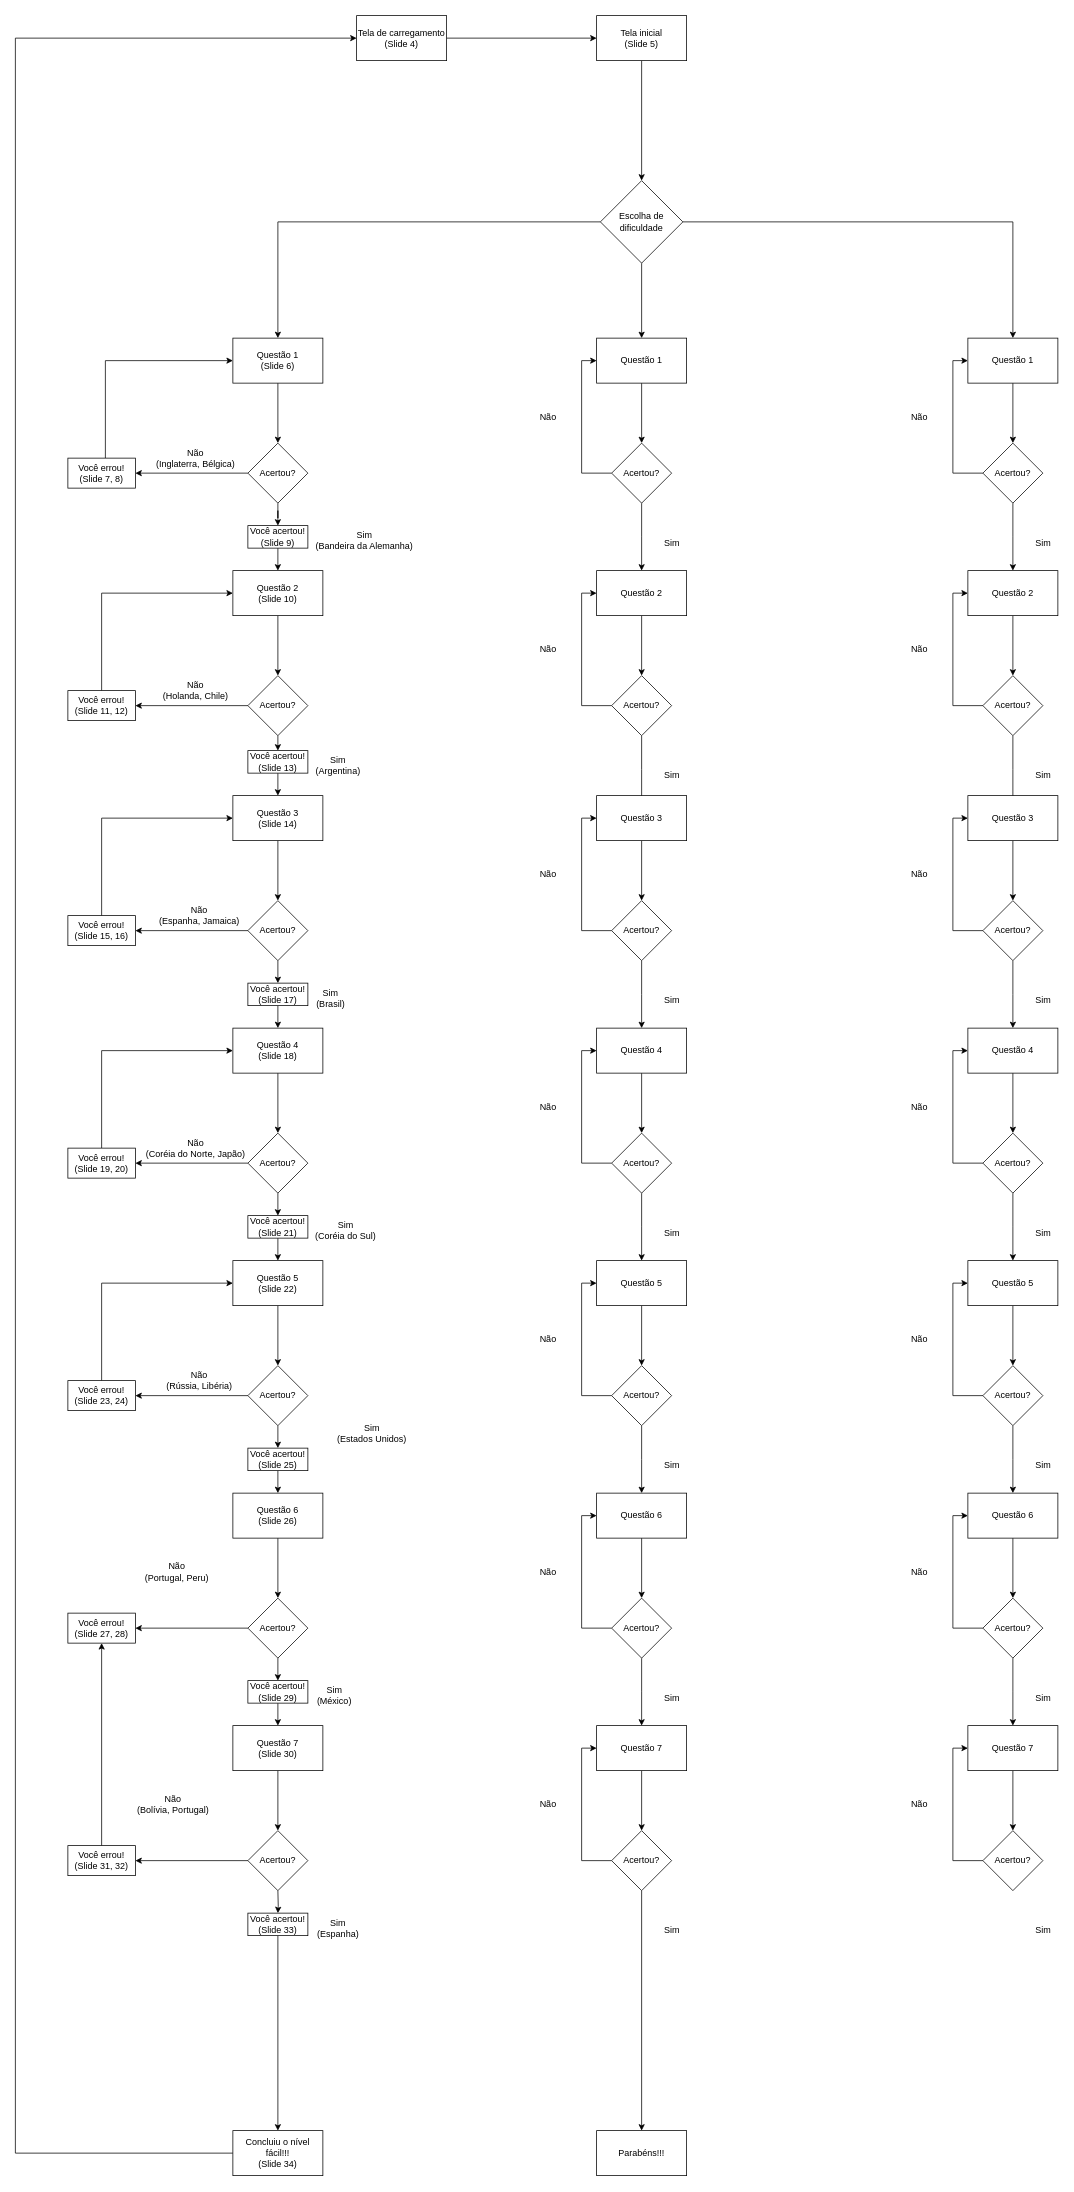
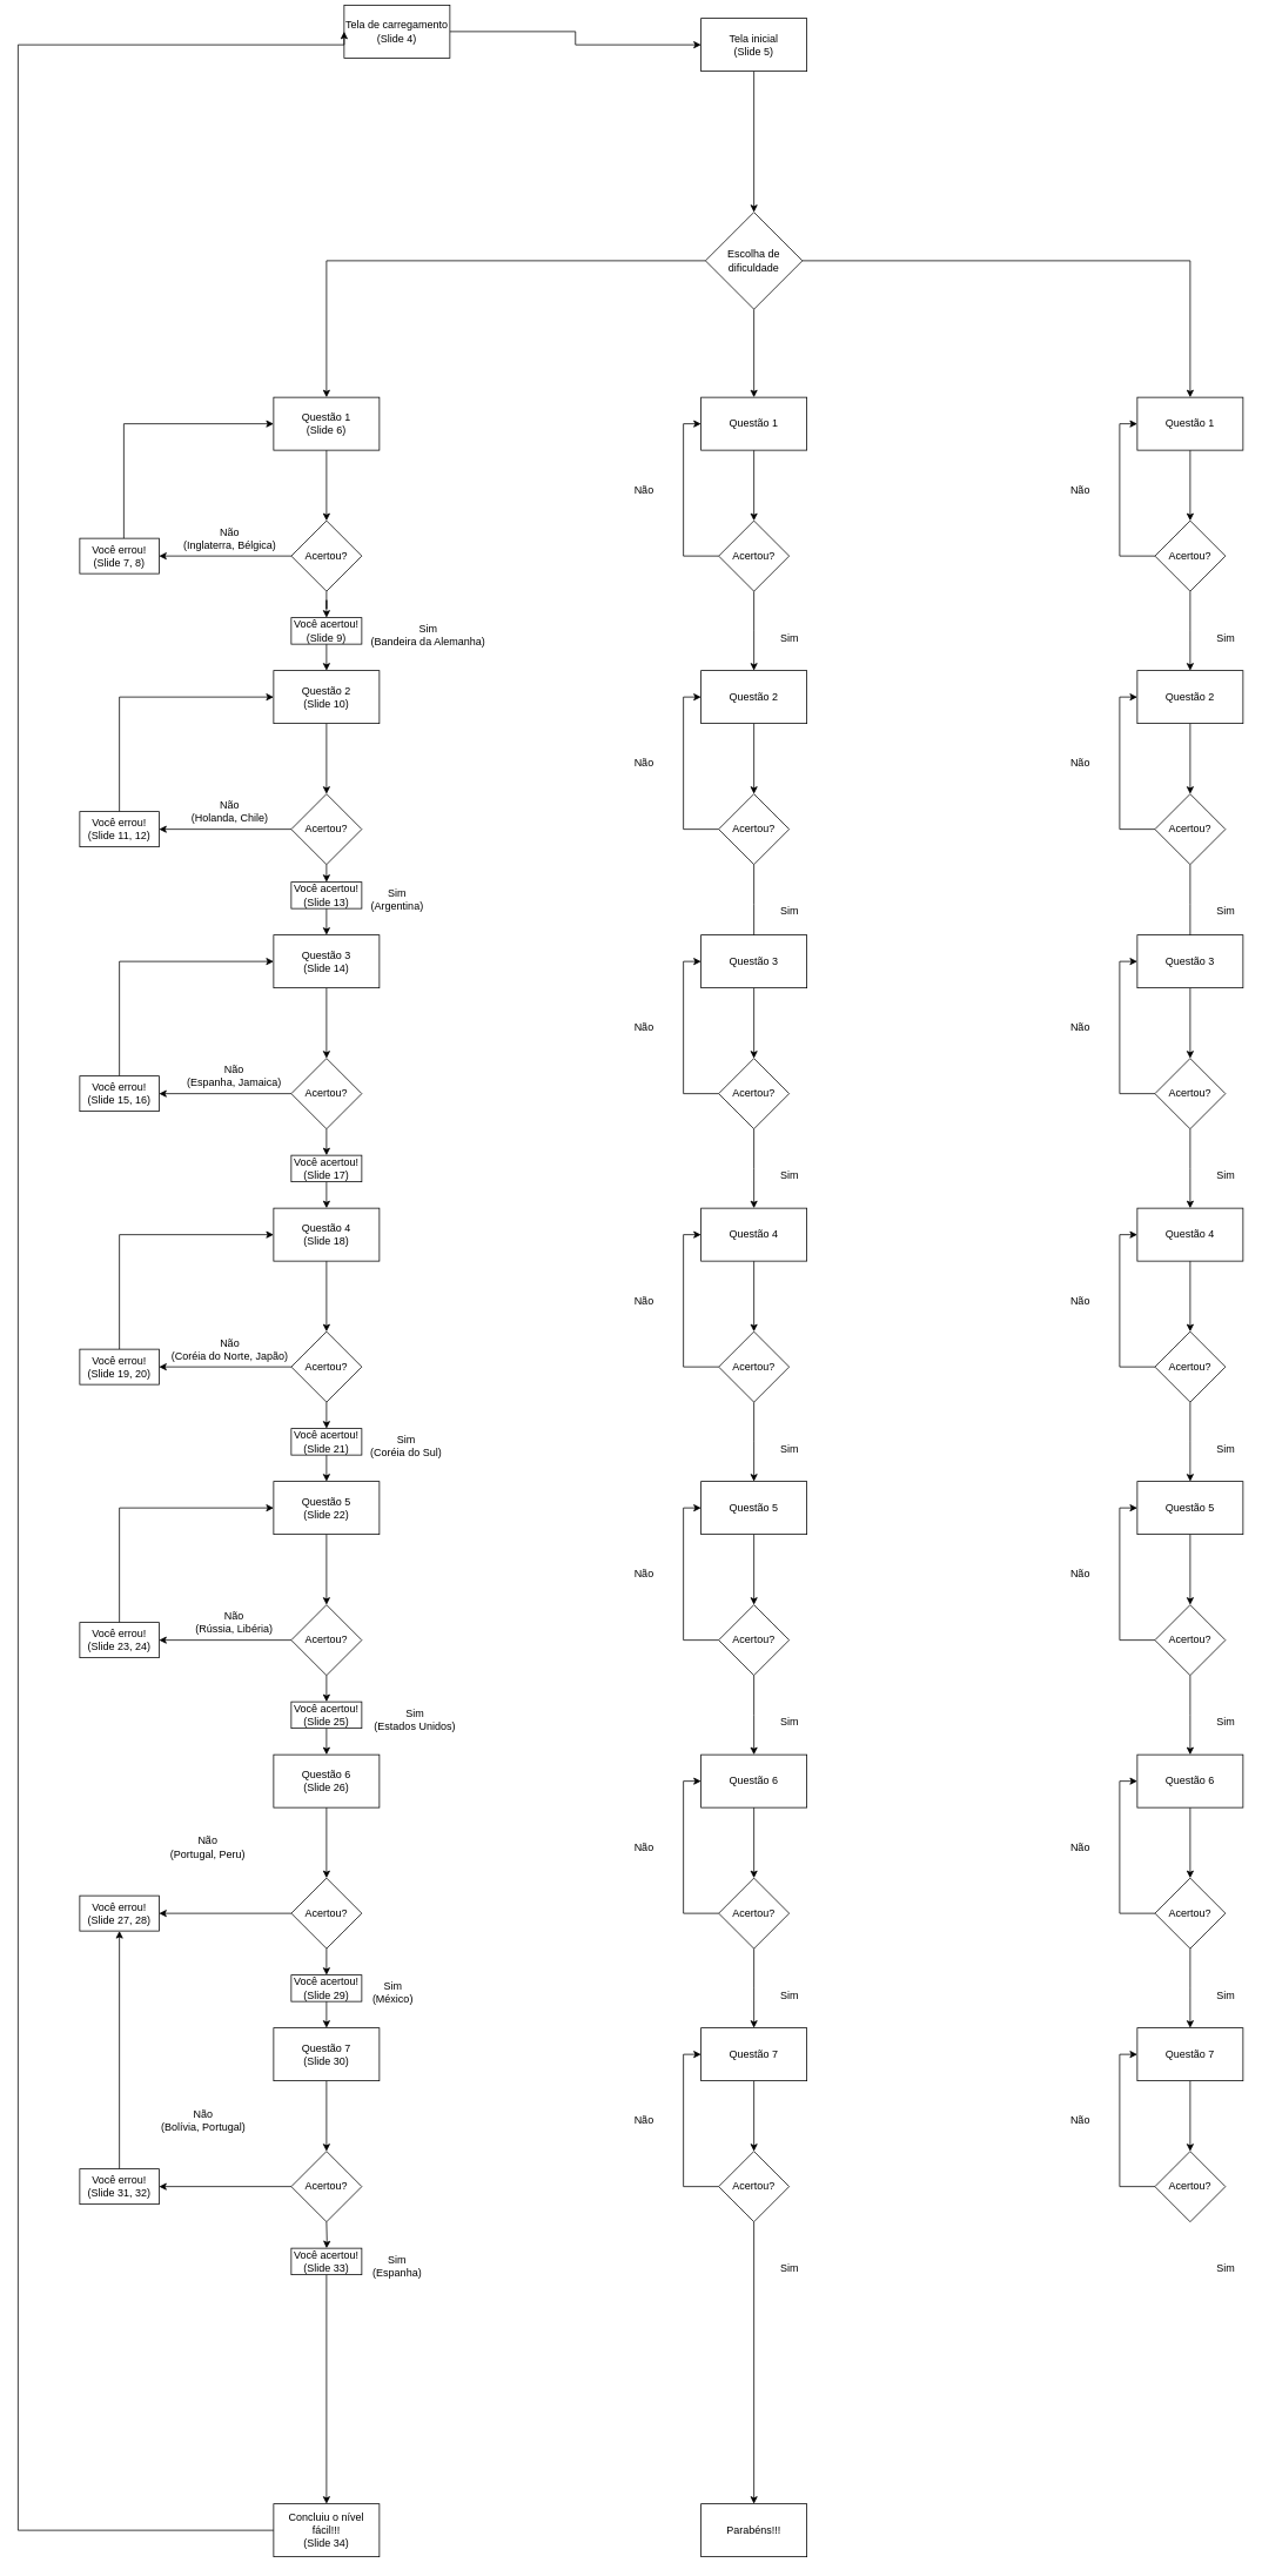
- <mxCell id="3" value="Tela de carregamento&lt;div&gt;(Slide 4)&lt;/div&gt;" style="rounded=0;whiteSpace=wrap;html=1;" vertex="1" parent="1"><mxGeometry x="475" y="20" width="120" height="60" as="geometry" /></mxCell>
+ <mxCell id="3" value="Tela de carregamento&lt;div&gt;(Slide 4)&lt;/div&gt;" style="rounded=0;whiteSpace=wrap;html=1;" vertex="1" parent="1"><mxGeometry x="390" y="5" width="120" height="60" as="geometry" /></mxCell>
- <mxCell id="27" value="Sim&lt;div&gt;(Brasil)&lt;/div&gt;" style="text;html=1;align=center;verticalAlign=middle;resizable=0;points=[];autosize=1;strokeColor=none;fillColor=none;" vertex="1" parent="1"><mxGeometry x="410" y="1310" width="60" height="40" as="geometry" /></mxCell>
- <mxCell id="39" value="Sim&lt;div&gt;(Estados Unidos)&lt;/div&gt;" style="text;html=1;align=center;verticalAlign=middle;resizable=0;points=[];autosize=1;strokeColor=none;fillColor=none;" vertex="1" parent="1"><mxGeometry x="435" y="1890" width="120" height="40" as="geometry" /></mxCell>
+ <mxCell id="39" value="Sim&lt;div&gt;(Estados Unidos)&lt;/div&gt;" style="text;html=1;align=center;verticalAlign=middle;resizable=0;points=[];autosize=1;strokeColor=none;fillColor=none;" vertex="1" parent="1"><mxGeometry x="410" y="1930" width="120" height="40" as="geometry" /></mxCell>
